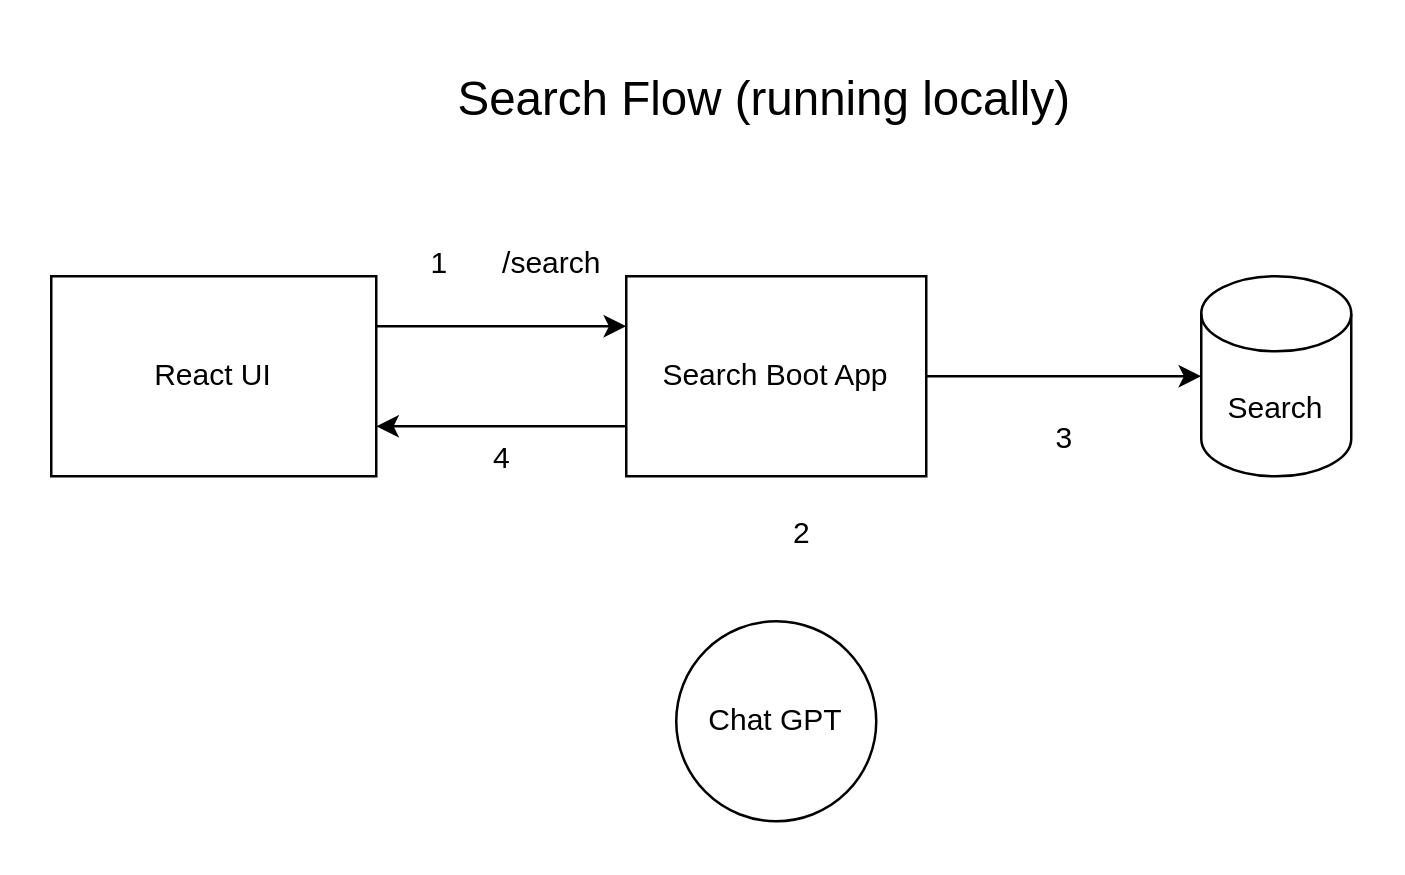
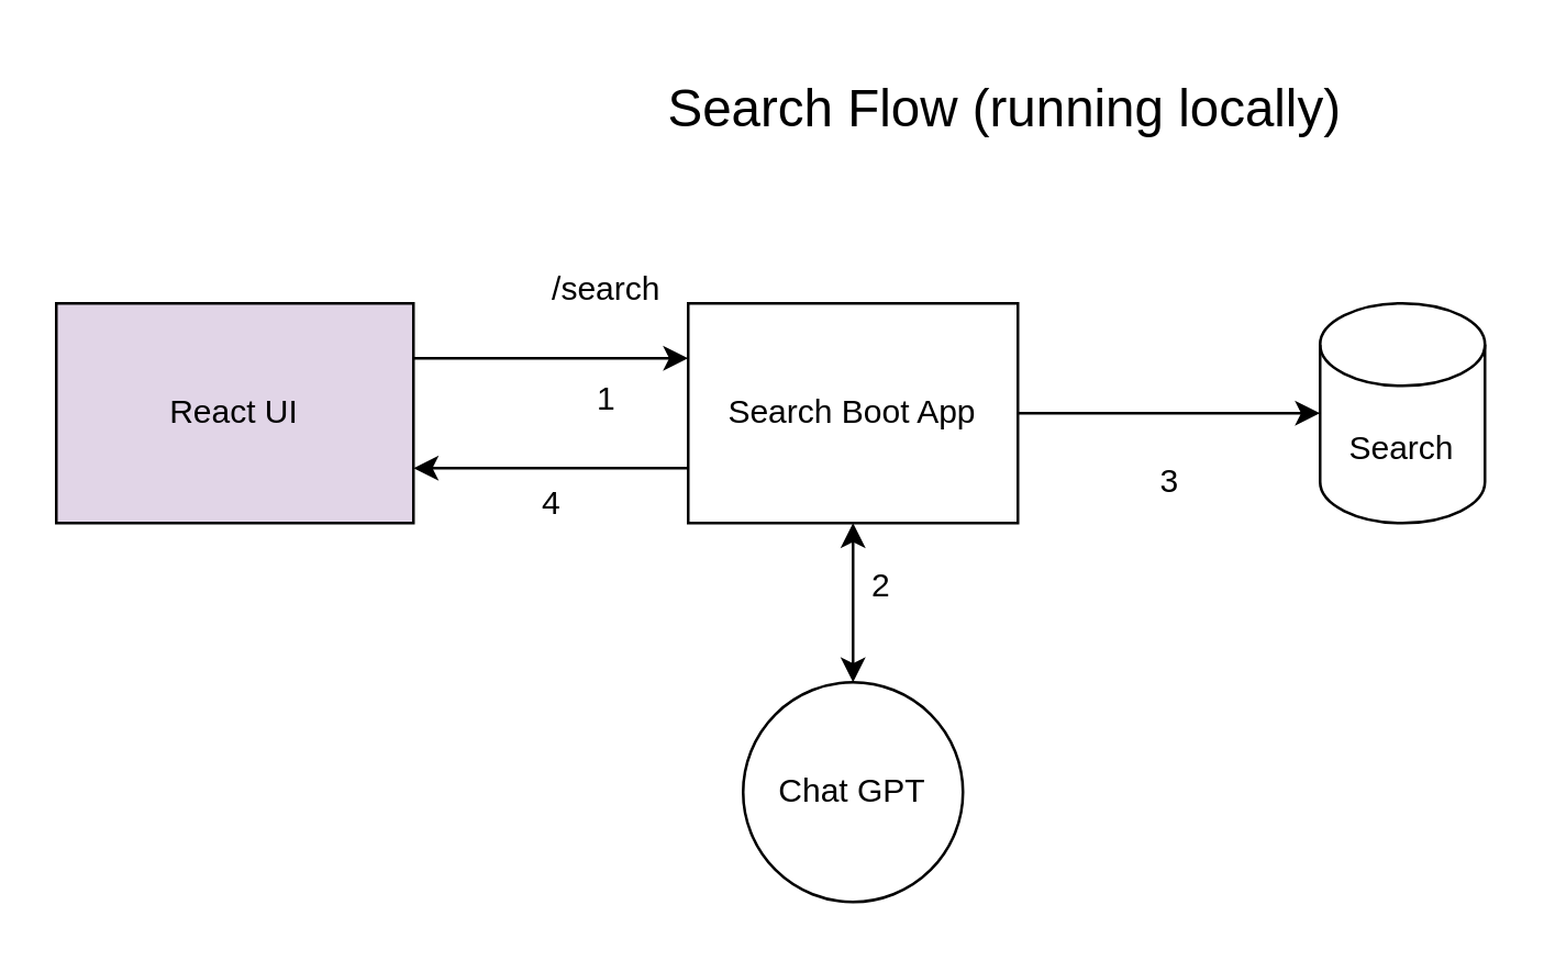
- <mxCell id="4" value="Search Flow (running locally)" style="text;html=1;align=center;verticalAlign=middle;resizable=0;points=[];autosize=1;strokeColor=none;fillColor=none;fontSize=19;" vertex="1" parent="1"><mxGeometry x="170" y="20" width="270" height="40" as="geometry" /></mxCell>
+ <mxCell id="4" value="Search Flow (running locally)" style="text;html=1;align=center;verticalAlign=middle;resizable=0;points=[];autosize=1;strokeColor=none;fillColor=none;fontSize=19;" vertex="1" parent="1"><mxGeometry x="230" y="20" width="270" height="40" as="geometry" /></mxCell>
- <mxCell id="10" value="1" style="text;html=1;align=center;verticalAlign=middle;resizable=0;points=[];autosize=1;strokeColor=none;fillColor=none;" vertex="1" parent="1"><mxGeometry x="160" y="90" width="30" height="30" as="geometry" /></mxCell>
+ <mxCell id="10" value="1" style="text;html=1;align=center;verticalAlign=middle;resizable=0;points=[];autosize=1;strokeColor=none;fillColor=none;" vertex="1" parent="1"><mxGeometry x="205" y="130" width="30" height="30" as="geometry" /></mxCell>
- <mxCell id="3" value="React UI" style="rounded=0;whiteSpace=wrap;html=1;" vertex="1" parent="1"><mxGeometry x="20" y="110" width="130" height="80" as="geometry" /></mxCell>
+ <mxCell id="3" value="React UI" style="rounded=0;whiteSpace=wrap;html=1;fillColor=#e1d5e7;" vertex="1" parent="1"><mxGeometry x="20" y="110" width="130" height="80" as="geometry" /></mxCell>
+ <mxCell id="9" value="" style="endArrow=classic;startArrow=classic;html=1;rounded=0;exitX=0.5;exitY=0;exitDx=0;exitDy=0;entryX=0.5;entryY=1;entryDx=0;entryDy=0;" edge="1" parent="1" source="8" target="7"><mxGeometry width="50" height="50" relative="1" as="geometry"><mxPoint x="400" y="280" as="sourcePoint" /><mxPoint x="450" y="230" as="targetPoint" /><Array as="points" /></mxGeometry></mxCell>
